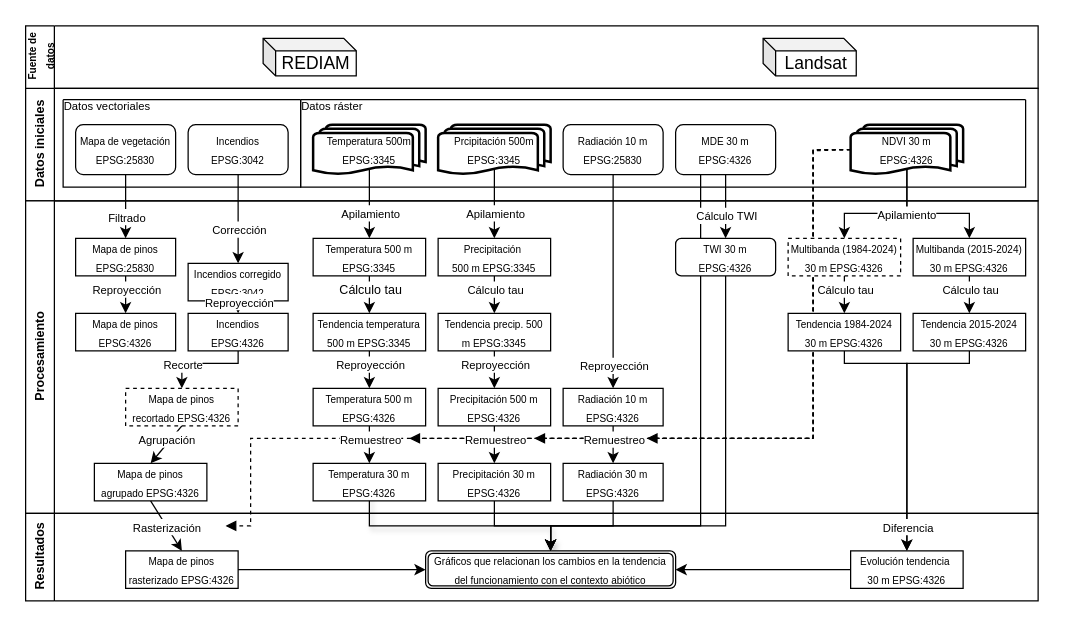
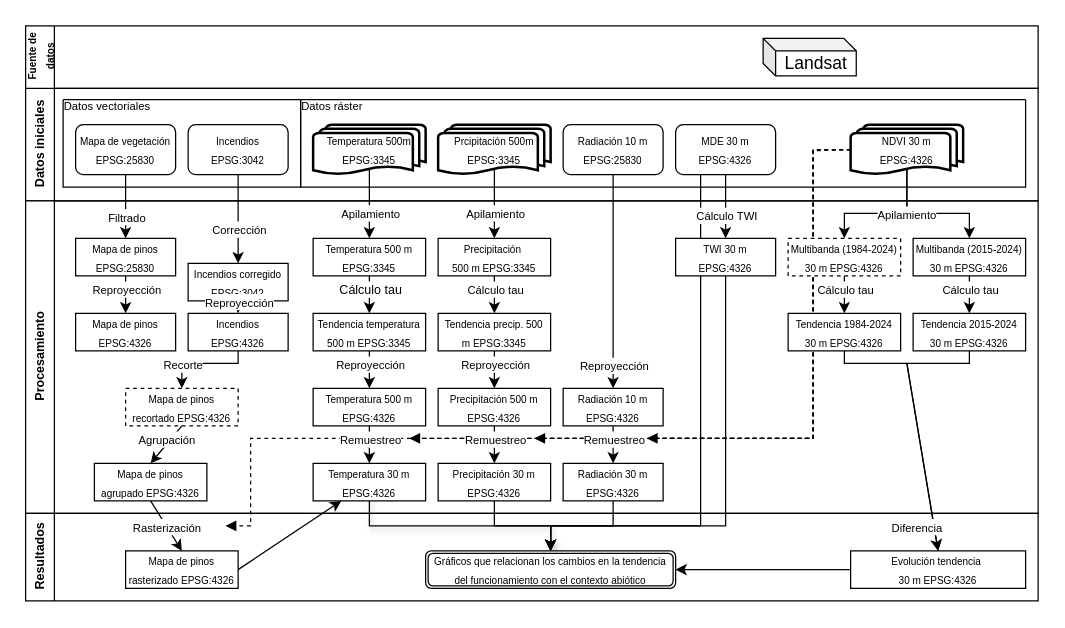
- <mxCell id="22" value="&lt;font style=&quot;font-size: 14px;&quot;&gt;REDIAM&lt;/font&gt;" style="shape=cube;whiteSpace=wrap;html=1;boundedLbl=1;backgroundOutline=1;darkOpacity=0.05;darkOpacity2=0.1;size=10;fillColor=light-dark(#FFFFFF,#003300);" parent="21" vertex="1"><mxGeometry x="190" y="10" width="74.5" height="30" as="geometry" /></mxCell>
- <mxCell id="30" value="&lt;font style=&quot;font-size: 8px;&quot;&gt;TWI 30 m EPSG:4326&lt;/font&gt;" style="whiteSpace=wrap;html=1;fillColor=light-dark(#FFFFFF,#000033);rounded=1;" parent="24" vertex="1"><mxGeometry x="520" y="30" width="80" height="30" as="geometry" /></mxCell>
+ <mxCell id="30" value="&lt;font style=&quot;font-size: 8px;&quot;&gt;TWI 30 m EPSG:4326&lt;/font&gt;" style="rounded=0;whiteSpace=wrap;html=1;fillColor=light-dark(#FFFFFF,#000033);" parent="24" vertex="1"><mxGeometry x="520" y="30" width="80" height="30" as="geometry" /></mxCell>
- <mxCell id="73" value="" style="endArrow=classic;html=1;rounded=0;exitX=1;exitY=0.5;exitDx=0;exitDy=0;entryX=0;entryY=0.5;entryDx=0;entryDy=0;" parent="69" source="70" target="72" edge="1"><mxGeometry width="50" height="50" relative="1" as="geometry"><mxPoint x="440" y="40" as="sourcePoint" /><mxPoint x="490" y="-10" as="targetPoint" /></mxGeometry></mxCell>
+ <mxCell id="73" value="" style="endArrow=classic;html=1;rounded=0;exitX=1;exitY=0.5;exitDx=0;exitDy=0;" parent="69" source="70" target="33" edge="1"><mxGeometry width="50" height="50" relative="1" as="geometry"><mxPoint x="440" y="40" as="sourcePoint" /><mxPoint x="490" y="-10" as="targetPoint" /></mxGeometry></mxCell>
- <mxCell id="71" value="&lt;span style=&quot;font-size: 8px;&quot;&gt;Evolución tendencia&amp;nbsp;&lt;/span&gt;&lt;div&gt;&lt;span style=&quot;font-size: 8px;&quot;&gt;30 m EPSG:4326&lt;/span&gt;&lt;/div&gt;" style="rounded=0;whiteSpace=wrap;html=1;fillColor=light-dark(#FFFFFF,#000033);" parent="69" vertex="1"><mxGeometry x="660" y="30" width="90" height="30" as="geometry" /></mxCell>
+ <mxCell id="71" value="&lt;span style=&quot;font-size: 8px;&quot;&gt;Evolución tendencia&amp;nbsp;&lt;/span&gt;&lt;div&gt;&lt;span style=&quot;font-size: 8px;&quot;&gt;30 m EPSG:4326&lt;/span&gt;&lt;/div&gt;" style="rounded=0;whiteSpace=wrap;html=1;fillColor=light-dark(#FFFFFF,#000033);" parent="69" vertex="1"><mxGeometry x="660" y="30" width="140" height="30" as="geometry" /></mxCell>
